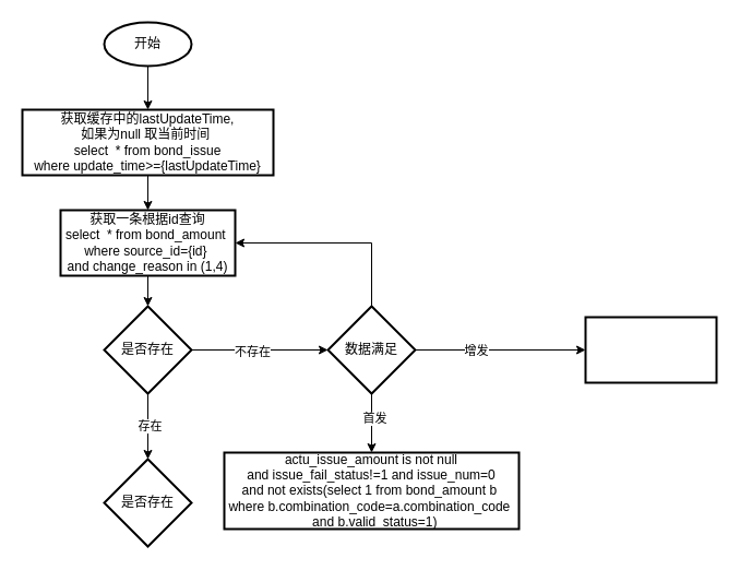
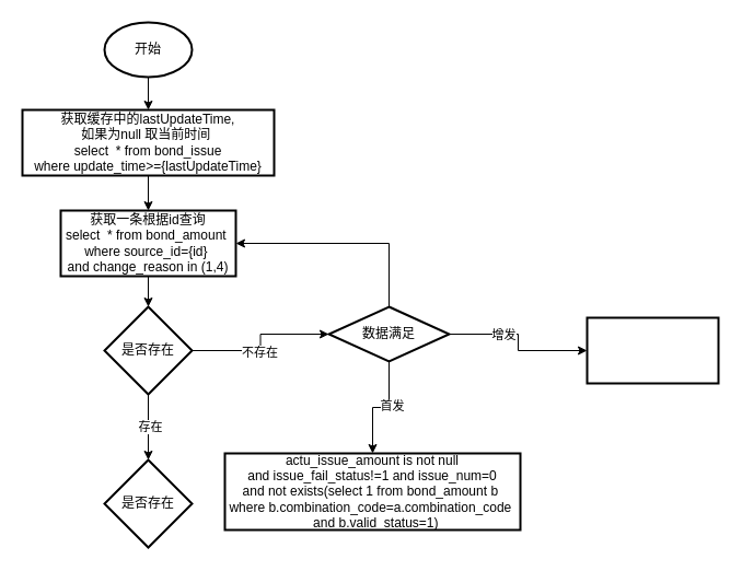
- <mxCell id="3" value="开始" style="strokeWidth=2;html=1;shape=mxgraph.flowchart.start_2;whiteSpace=wrap;" vertex="1" parent="1"><mxGeometry x="95" y="20" width="80" height="40" as="geometry" /></mxCell>
+ <mxCell id="3" value="开始" style="strokeWidth=2;html=1;shape=mxgraph.flowchart.start_2;whiteSpace=wrap;" vertex="1" parent="1"><mxGeometry x="95" y="20" width="80" height="50" as="geometry" /></mxCell>
- <mxCell id="19" value="数据满足" style="rhombus;whiteSpace=wrap;html=1;strokeWidth=2;" vertex="1" parent="1"><mxGeometry x="300" y="280" width="80" height="80" as="geometry" /></mxCell>
+ <mxCell id="19" value="数据满足" style="rhombus;whiteSpace=wrap;html=1;strokeWidth=2;" vertex="1" parent="1"><mxGeometry x="300" y="280" width="110" height="50" as="geometry" /></mxCell>
